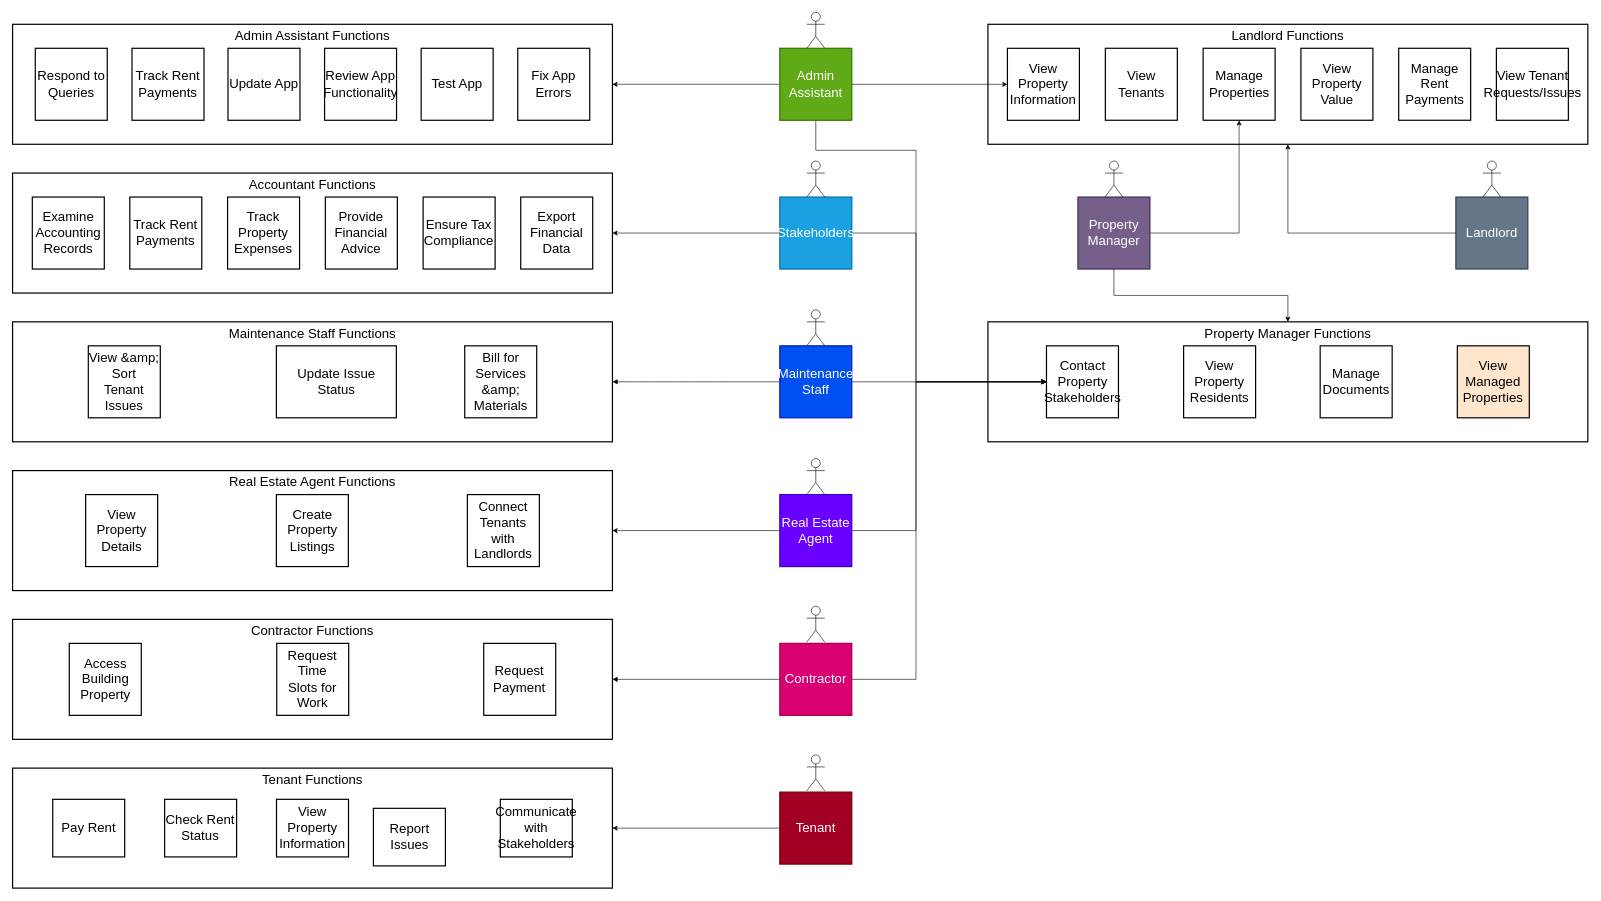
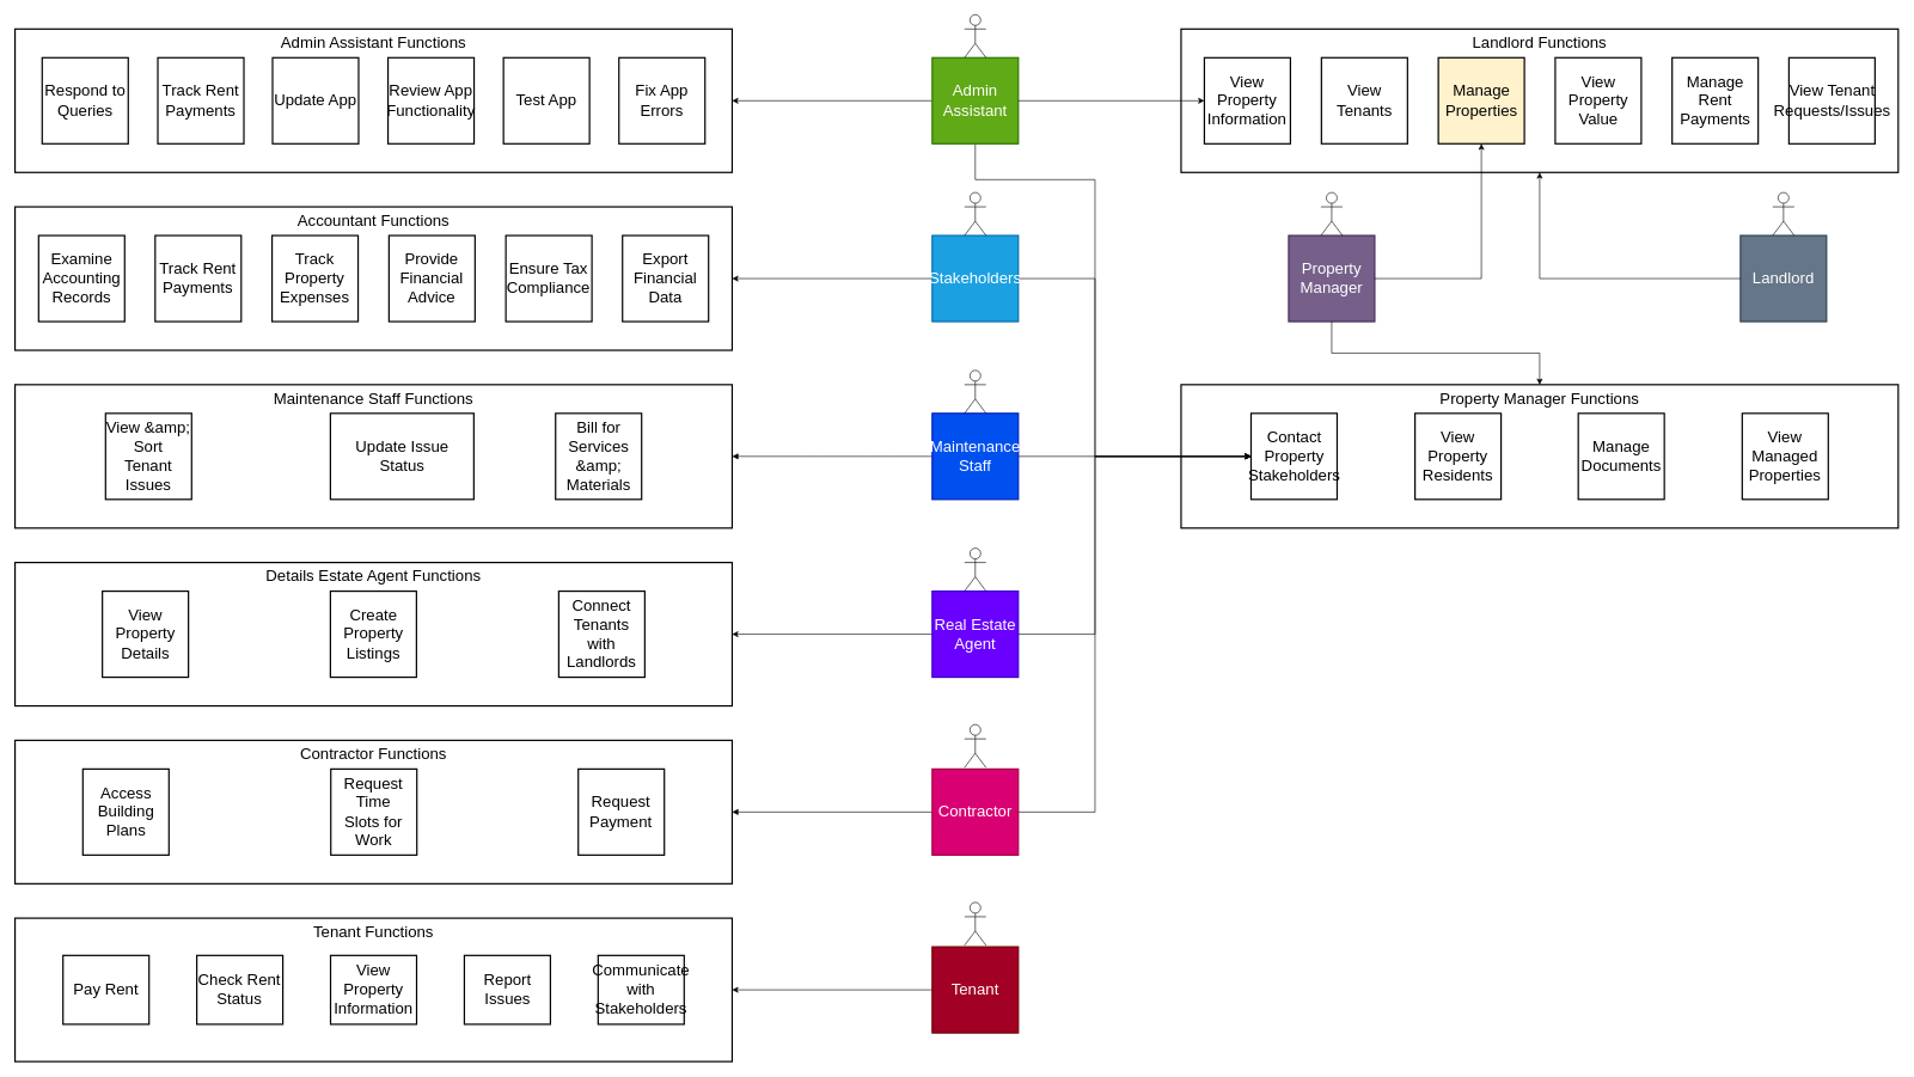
- <mxCell id="8" value="Manage Properties" style="whiteSpace=wrap;strokeWidth=2;strokeColor=default;fontSize=22;" parent="2" vertex="1"><mxGeometry x="358.7" y="39.97" width="120" height="120" as="geometry" /></mxCell>
+ <mxCell id="8" value="Manage Properties" style="whiteSpace=wrap;strokeWidth=2;strokeColor=default;fontSize=22;fillColor=#fff2cc;" parent="2" vertex="1"><mxGeometry x="358.7" y="39.97" width="120" height="120" as="geometry" /></mxCell>
- <mxCell id="12" value="View Managed&#10;Properties" style="whiteSpace=wrap;strokeWidth=2;strokeColor=default;flipV=1;fontSize=22;fillColor=#ffe6cc;" parent="10" vertex="1"><mxGeometry x="782.443" y="39.999" width="120" height="120" as="geometry" /></mxCell>
+ <mxCell id="12" value="View Managed&#10;Properties" style="whiteSpace=wrap;strokeWidth=2;strokeColor=default;flipV=1;fontSize=22;" parent="10" vertex="1"><mxGeometry x="782.443" y="39.999" width="120" height="120" as="geometry" /></mxCell>
- <mxCell id="22" value="Real Estate Agent Functions" style="whiteSpace=wrap;strokeWidth=2;verticalAlign=top;strokeColor=default;fontSize=22;" parent="1" vertex="1"><mxGeometry x="20" y="784" width="1000" height="200" as="geometry" /></mxCell>
+ <mxCell id="22" value="Details Estate Agent Functions" style="whiteSpace=wrap;strokeWidth=2;verticalAlign=top;strokeColor=default;fontSize=22;" parent="1" vertex="1"><mxGeometry x="20" y="784" width="1000" height="200" as="geometry" /></mxCell>
- <mxCell id="27" value="Access Building&#10;Property" style="whiteSpace=wrap;strokeWidth=2;strokeColor=default;fontSize=22;" parent="26" vertex="1"><mxGeometry x="94.593" y="40.001" width="120" height="120" as="geometry" /></mxCell>
+ <mxCell id="27" value="Access Building&#10;Plans" style="whiteSpace=wrap;strokeWidth=2;strokeColor=default;fontSize=22;" parent="26" vertex="1"><mxGeometry x="94.593" y="40.001" width="120" height="120" as="geometry" /></mxCell>
- <mxCell id="20" value="Report Issues" style="whiteSpace=wrap;strokeWidth=2;strokeColor=default;fontSize=22;" parent="16" vertex="1"><mxGeometry x="601.536" y="66.997" width="120" height="96" as="geometry" /></mxCell>
+ <mxCell id="20" value="Report Issues" style="whiteSpace=wrap;strokeWidth=2;strokeColor=default;fontSize=22;" parent="16" vertex="1"><mxGeometry x="626.536" y="51.997" width="120" height="96" as="geometry" /></mxCell>
